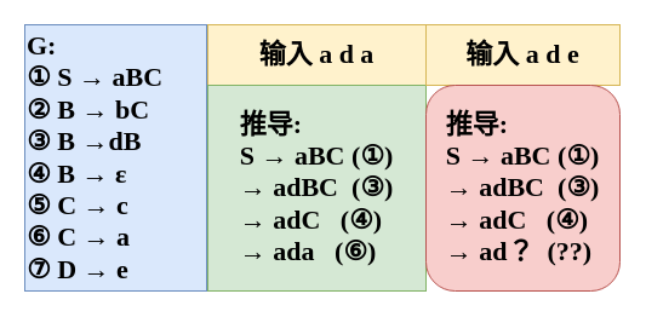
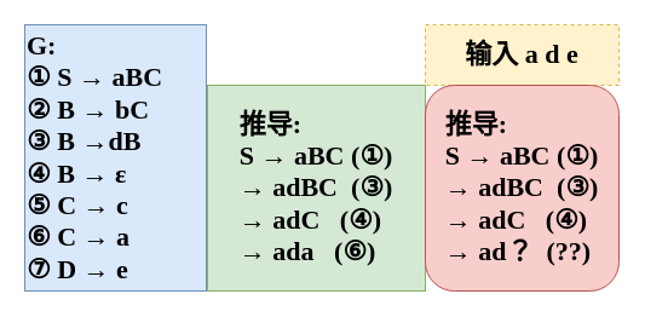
- <mxCell id="3" value="&lt;b&gt;&lt;font face=&quot;Comic Sans MS&quot; style=&quot;font-size: 22px&quot;&gt;输入 a d a&lt;/font&gt;&lt;/b&gt;" style="rounded=0;whiteSpace=wrap;html=1;fillColor=#fff2cc;strokeColor=#d6b656;" vertex="1" parent="1"><mxGeometry x="171" y="20" width="180" height="50" as="geometry" /></mxCell>
- <mxCell id="5" value="&lt;b&gt;&lt;font face=&quot;Comic Sans MS&quot; style=&quot;font-size: 22px&quot;&gt;输入 a d e&lt;/font&gt;&lt;/b&gt;" style="rounded=0;whiteSpace=wrap;html=1;fillColor=#fff2cc;strokeColor=#d6b656;" vertex="1" parent="1"><mxGeometry x="351" y="20" width="160" height="50" as="geometry" /></mxCell>
+ <mxCell id="5" value="&lt;b&gt;&lt;font face=&quot;Comic Sans MS&quot; style=&quot;font-size: 22px&quot;&gt;输入 a d e&lt;/font&gt;&lt;/b&gt;" style="rounded=0;whiteSpace=wrap;html=1;fillColor=#fff2cc;strokeColor=#d6b656;dashed=1;" vertex="1" parent="1"><mxGeometry x="351" y="20" width="160" height="50" as="geometry" /></mxCell>
